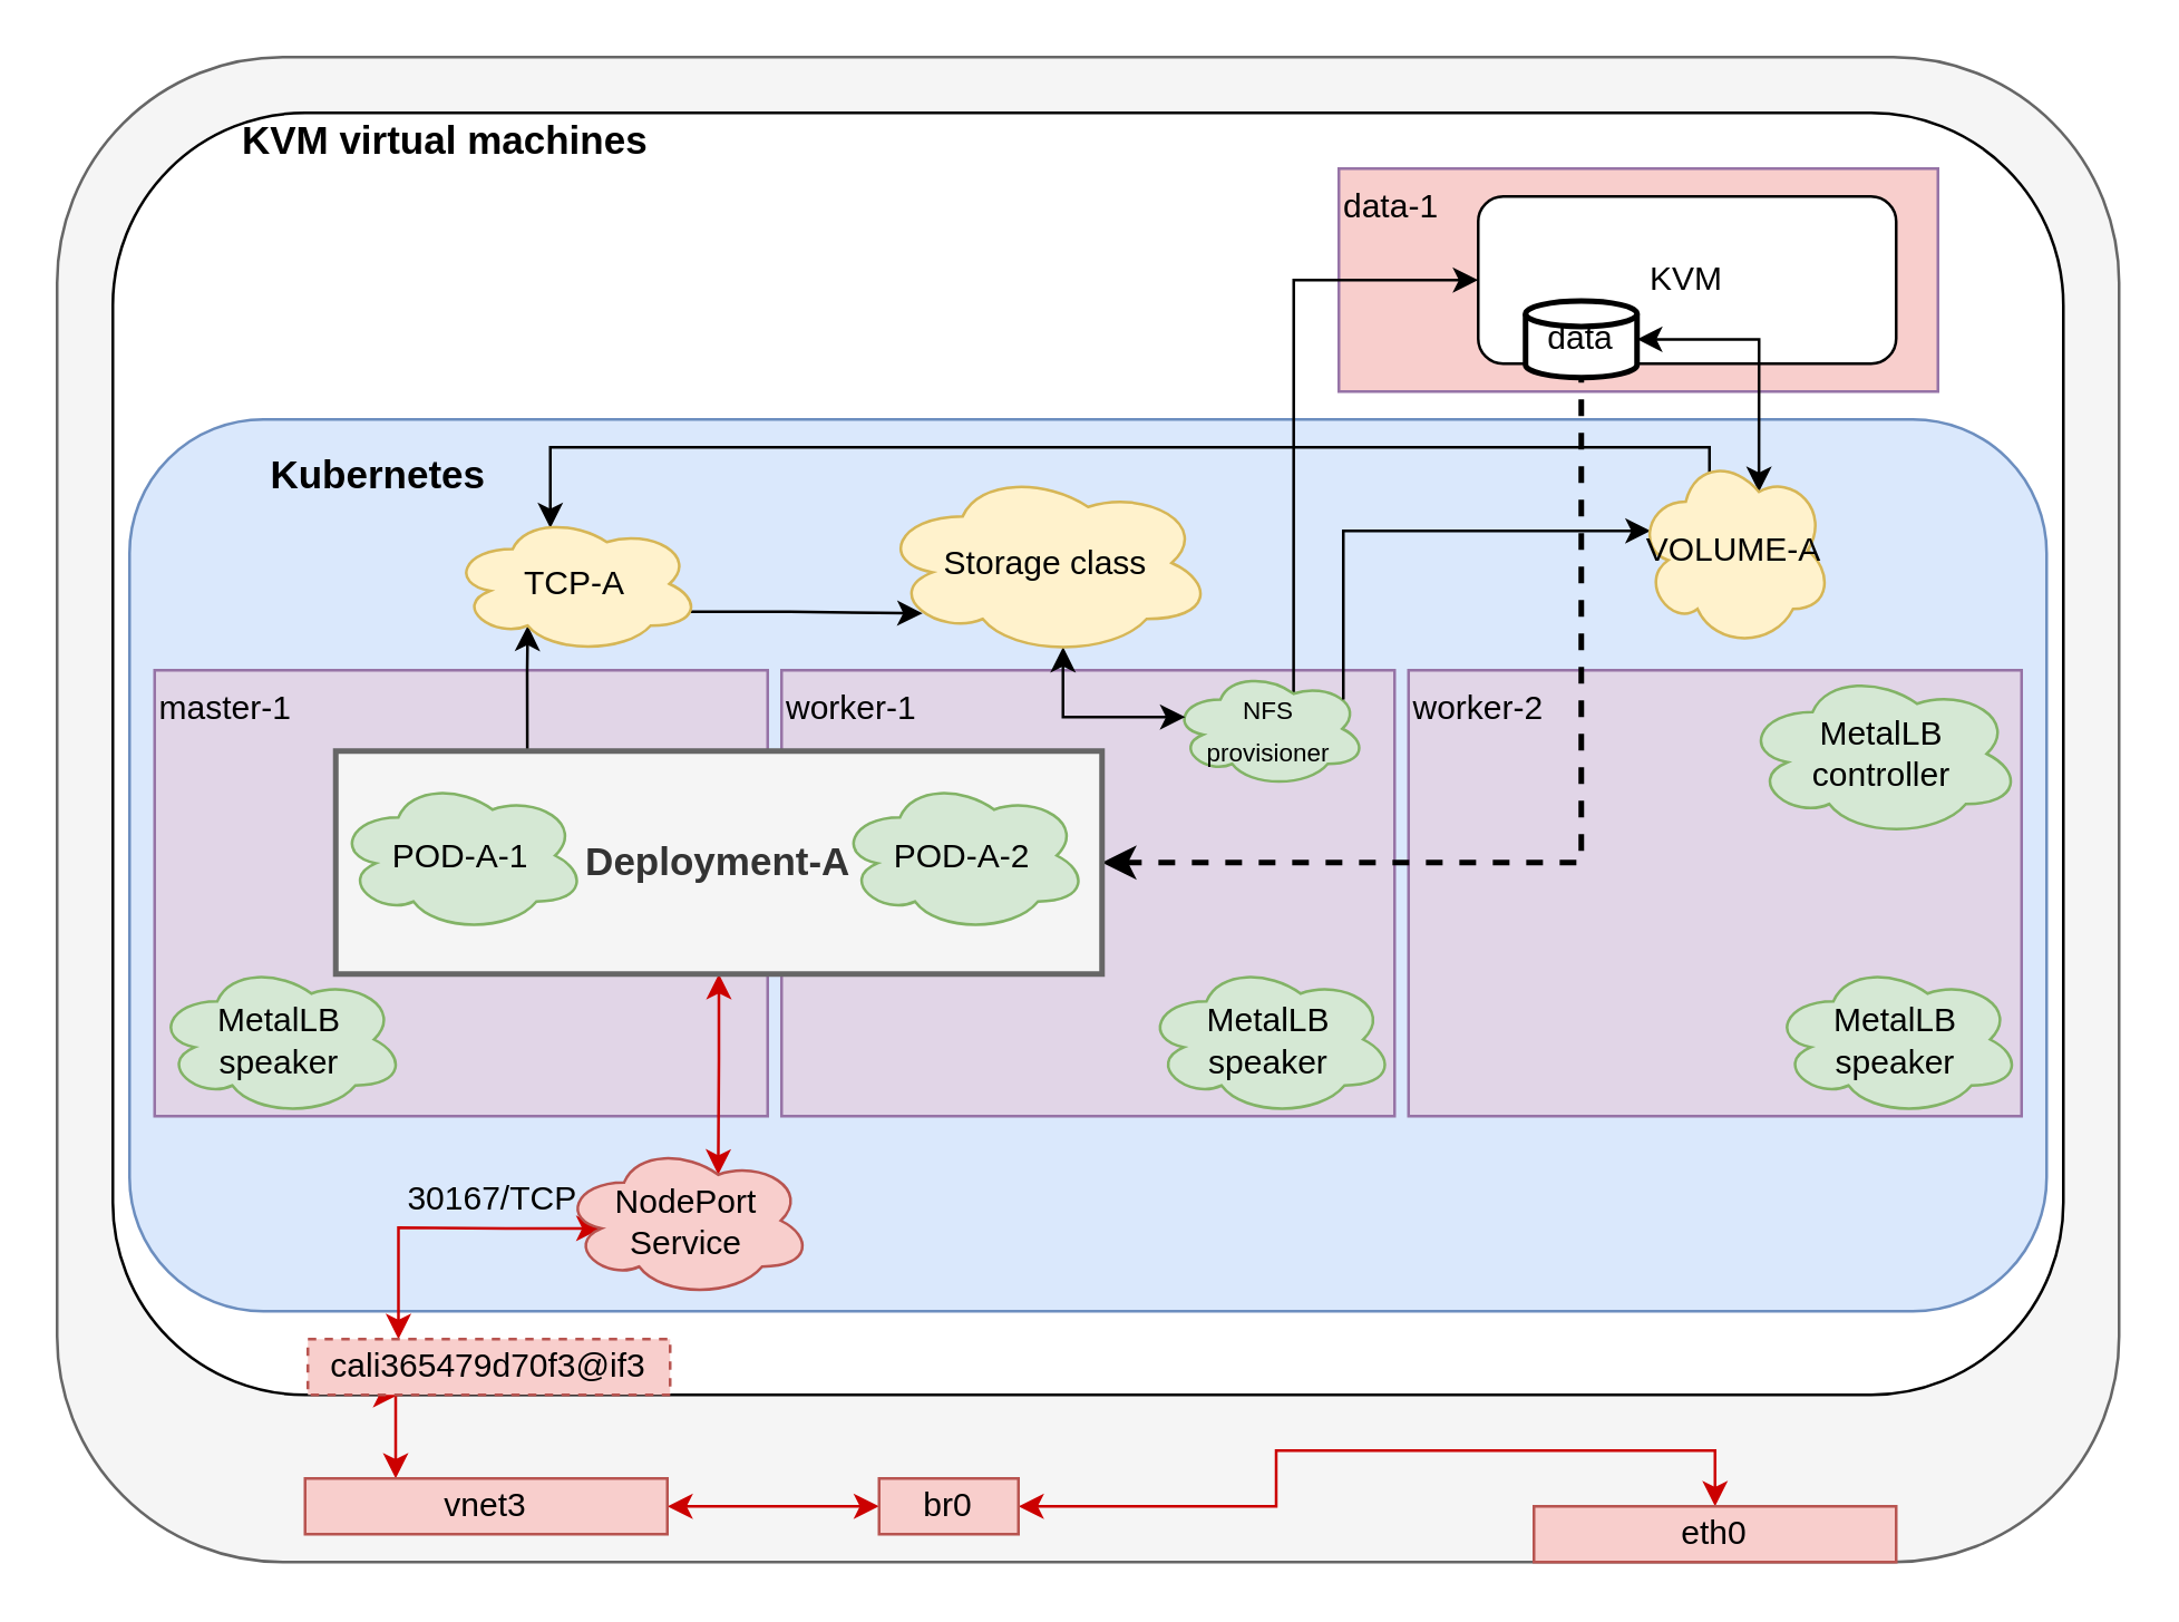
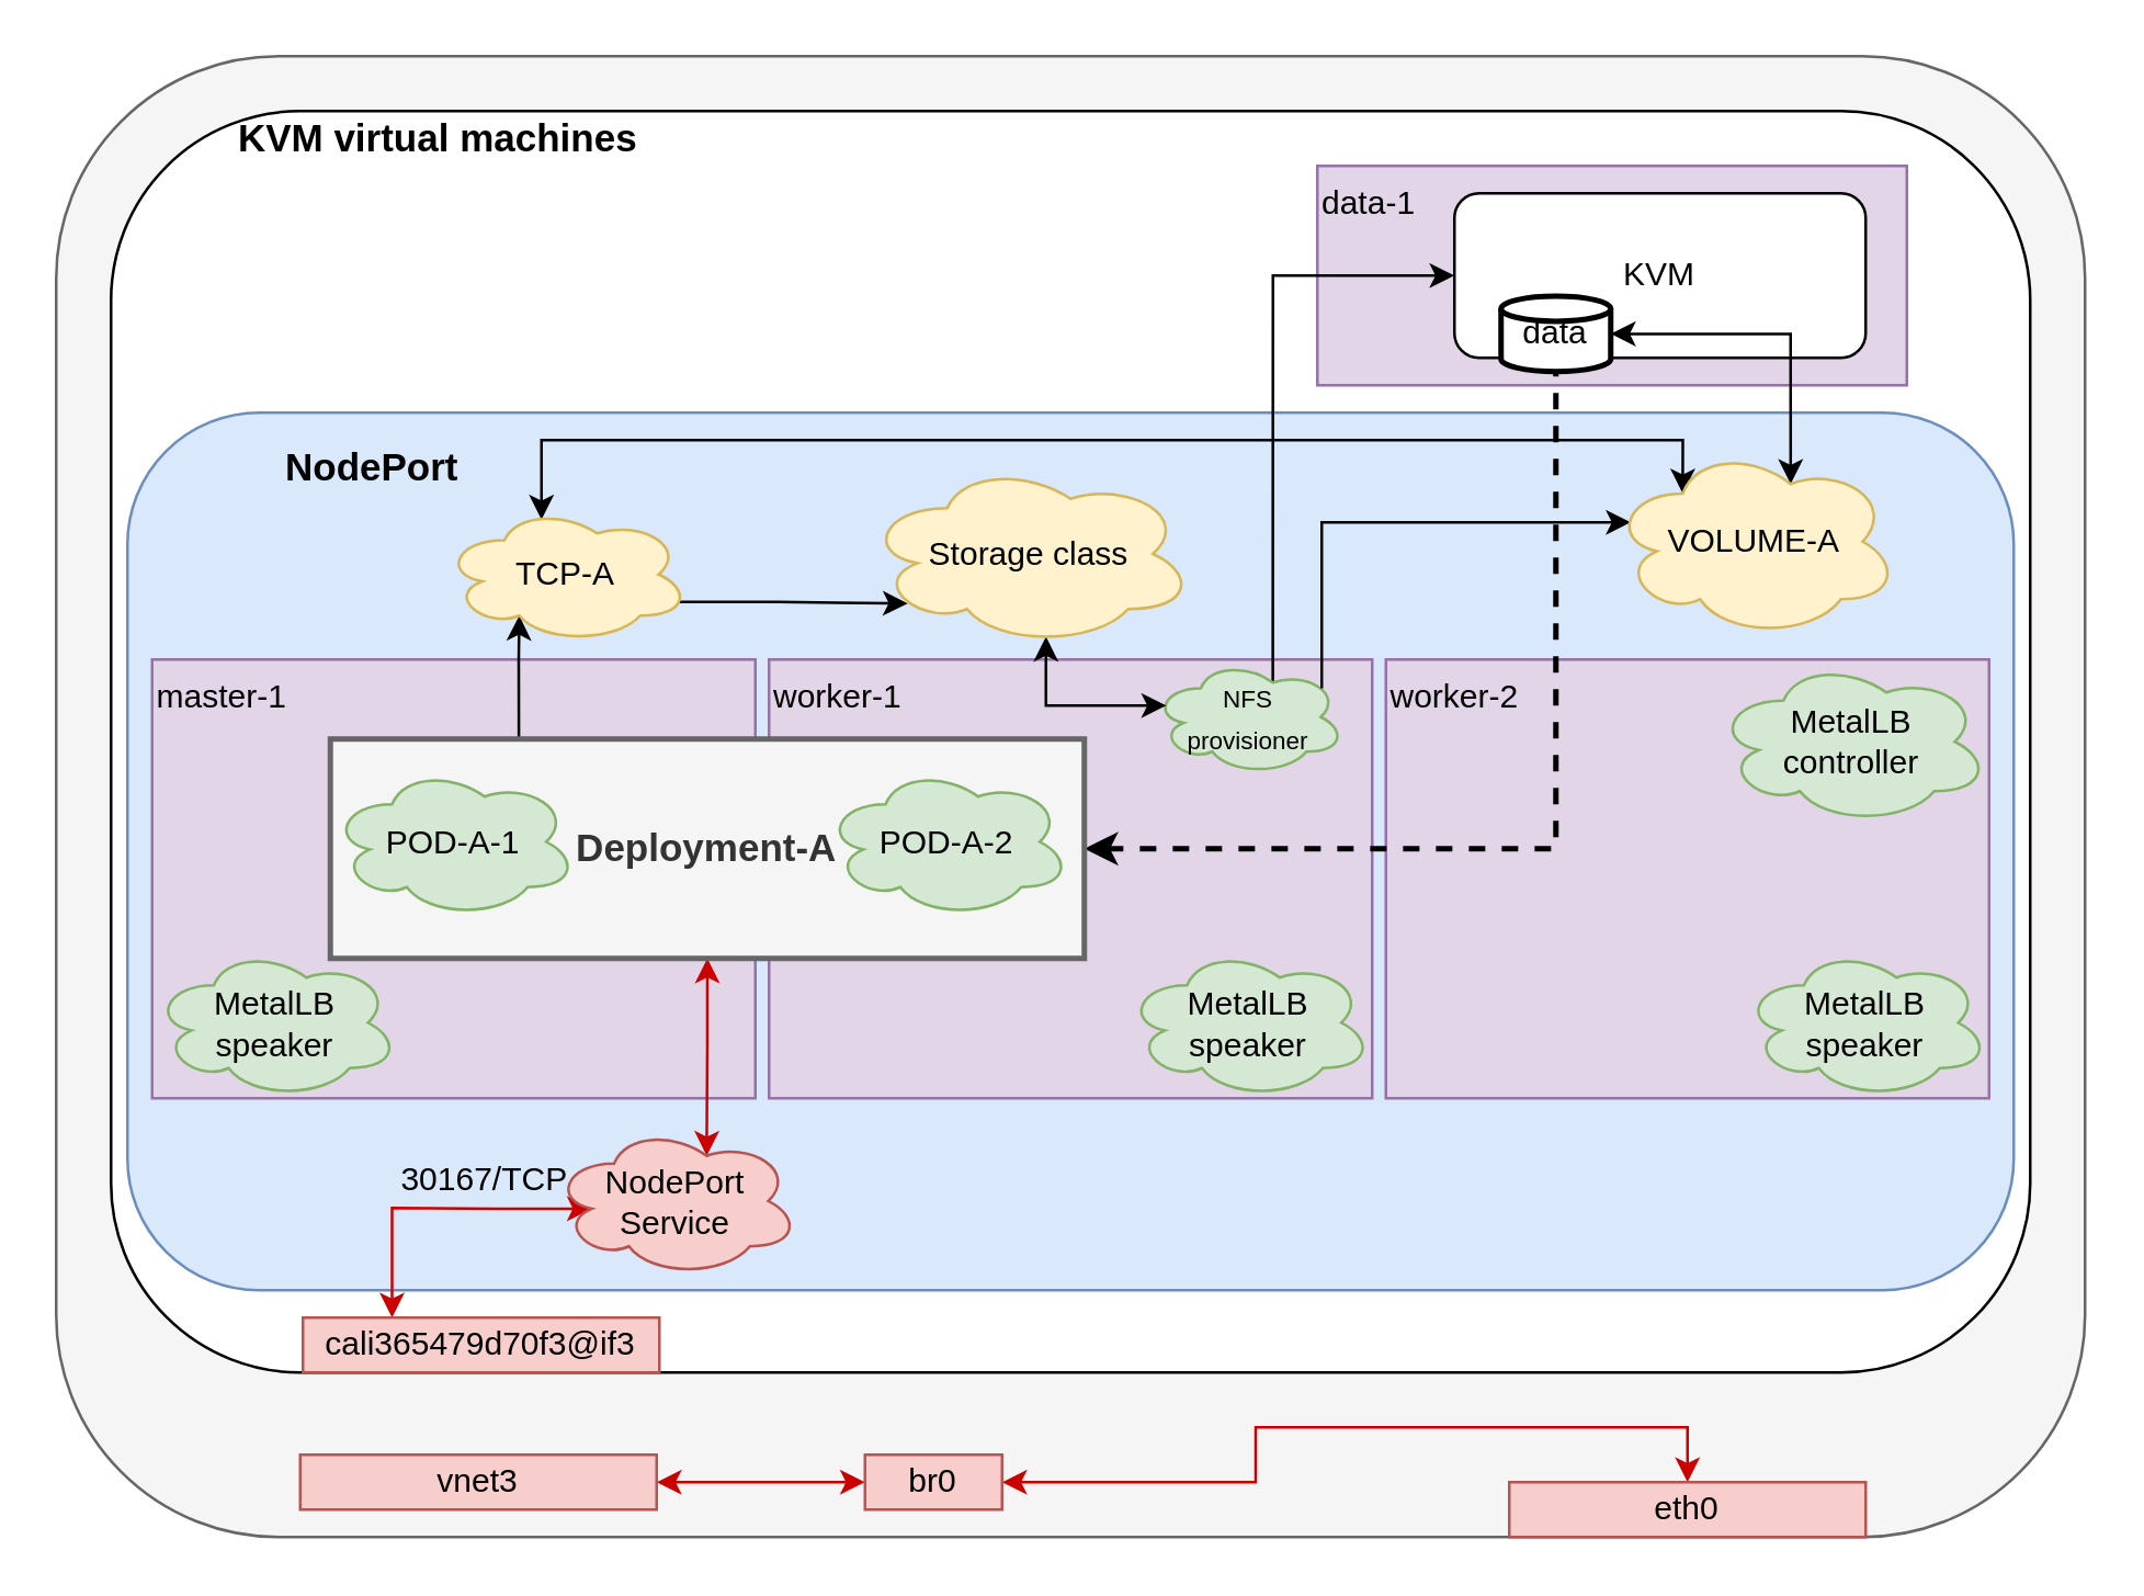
- <mxCell id="10" value="data-1" style="rounded=0;whiteSpace=wrap;html=1;fillColor=#f8cecc;strokeColor=#9673a6;align=left;verticalAlign=top;" parent="1" vertex="1"><mxGeometry x="480" y="60" width="215" height="80" as="geometry" /></mxCell>
+ <mxCell id="10" value="data-1" style="rounded=0;whiteSpace=wrap;html=1;fillColor=#e1d5e7;strokeColor=#9673a6;align=left;verticalAlign=top;" parent="1" vertex="1"><mxGeometry x="480" y="60" width="215" height="80" as="geometry" /></mxCell>
- <mxCell id="9" value="&lt;div style=&quot;font-size: 14px&quot;&gt;Kubernetes&lt;/div&gt;" style="text;html=1;align=center;verticalAlign=middle;resizable=0;points=[];autosize=1;strokeColor=none;fontStyle=1;fontSize=14;" parent="1" vertex="1"><mxGeometry x="90" y="160" width="90" height="20" as="geometry" /></mxCell>
+ <mxCell id="9" value="&lt;div style=&quot;font-size: 14px&quot;&gt;NodePort&lt;/div&gt;" style="text;html=1;align=center;verticalAlign=middle;resizable=0;points=[];autosize=1;strokeColor=none;fontStyle=1;fontSize=14;" parent="1" vertex="1"><mxGeometry x="90" y="160" width="90" height="20" as="geometry" /></mxCell>
- <mxCell id="42" value="VOLUME-A" style="ellipse;shape=cloud;whiteSpace=wrap;html=1;fillColor=#fff2cc;strokeColor=#d6b656;" vertex="1" parent="1"><mxGeometry x="587" y="162" width="70" height="70" as="geometry" /></mxCell>
+ <mxCell id="42" value="VOLUME-A" style="ellipse;shape=cloud;whiteSpace=wrap;html=1;fillColor=#fff2cc;strokeColor=#d6b656;" vertex="1" parent="1"><mxGeometry x="587" y="162" width="105" height="70" as="geometry" /></mxCell>
- <mxCell id="32" value="cali365479d70f3@if3" style="rounded=0;whiteSpace=wrap;html=1;fillColor=#f8cecc;strokeColor=#b85450;dashed=1;" vertex="1" parent="1"><mxGeometry x="110" y="480" width="130" height="20" as="geometry" /></mxCell>
+ <mxCell id="32" value="cali365479d70f3@if3" style="rounded=0;whiteSpace=wrap;html=1;fillColor=#f8cecc;strokeColor=#b85450;" vertex="1" parent="1"><mxGeometry x="110" y="480" width="130" height="20" as="geometry" /></mxCell>
- <mxCell id="31" style="edgeStyle=orthogonalEdgeStyle;rounded=0;orthogonalLoop=1;jettySize=auto;html=1;exitX=0.25;exitY=1;exitDx=0;exitDy=0;entryX=0.25;entryY=0;entryDx=0;entryDy=0;startArrow=classic;startFill=1;strokeWidth=1;strokeColor=#CC0000;" edge="1" parent="1" source="32" target="34"><mxGeometry relative="1" as="geometry" /></mxCell>
